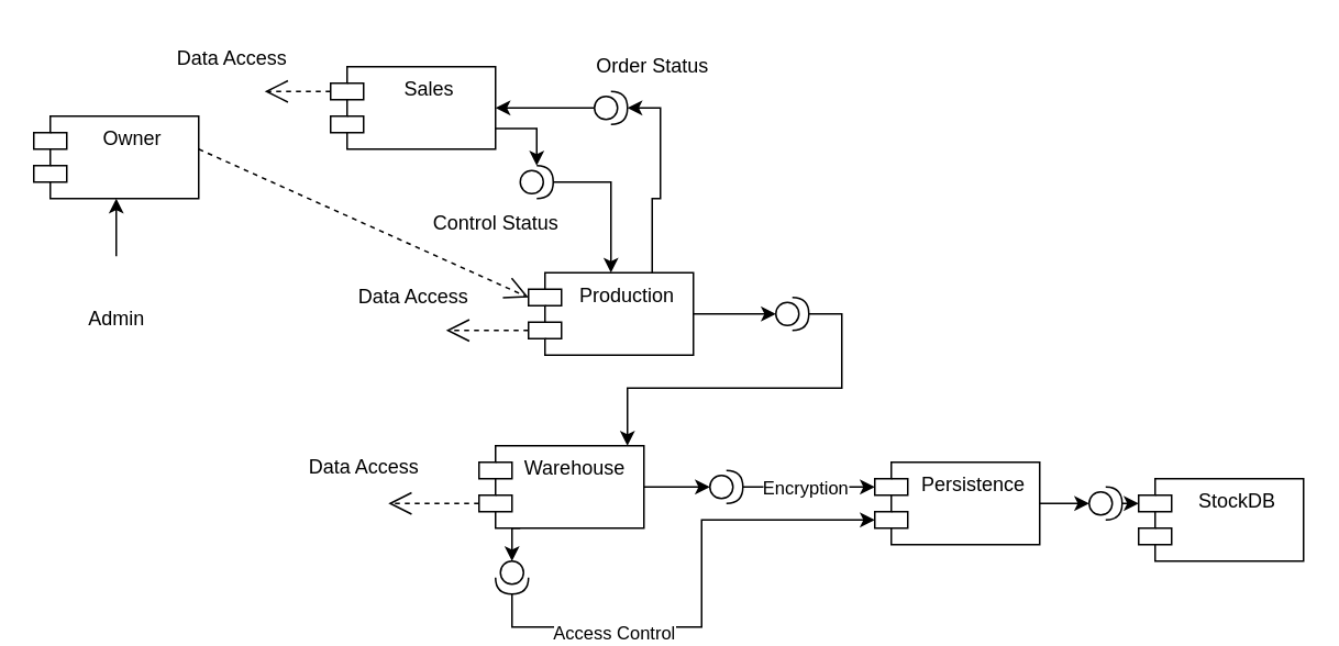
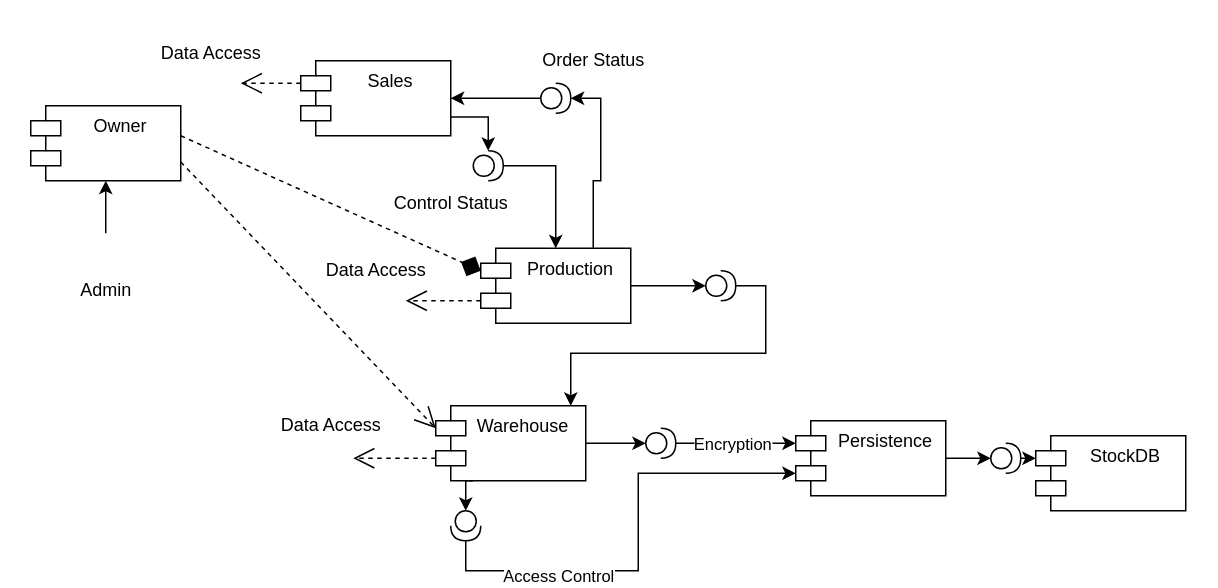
- <mxCell id="7" value="" style="endArrow=open;endSize=12;dashed=1;html=1;rounded=0;exitX=1;exitY=0.4;exitDx=0;exitDy=0;entryX=0;entryY=0;entryDx=0;entryDy=15;entryPerimeter=0;exitPerimeter=0;" parent="1" source="2" target="6" edge="1"><mxGeometry width="160" relative="1" as="geometry"><mxPoint x="200" y="150" as="sourcePoint" /><mxPoint x="360" y="150" as="targetPoint" /></mxGeometry></mxCell>
+ <mxCell id="7" value="" style="endArrow=diamond;endSize=12;dashed=1;html=1;rounded=0;exitX=1;exitY=0.4;exitDx=0;exitDy=0;entryX=0;entryY=0;entryDx=0;entryDy=15;entryPerimeter=0;exitPerimeter=0;" parent="1" source="2" target="6" edge="1"><mxGeometry width="160" relative="1" as="geometry"><mxPoint x="200" y="150" as="sourcePoint" /><mxPoint x="360" y="150" as="targetPoint" /></mxGeometry></mxCell>
+ <mxCell id="8" value="" style="endArrow=open;endSize=12;dashed=1;html=1;rounded=0;exitX=1;exitY=0.75;exitDx=0;exitDy=0;entryX=0;entryY=0;entryDx=0;entryDy=15;entryPerimeter=0;" parent="1" source="2" target="3" edge="1"><mxGeometry width="160" relative="1" as="geometry"><mxPoint x="270" y="250" as="sourcePoint" /><mxPoint x="430" y="250" as="targetPoint" /></mxGeometry></mxCell>
